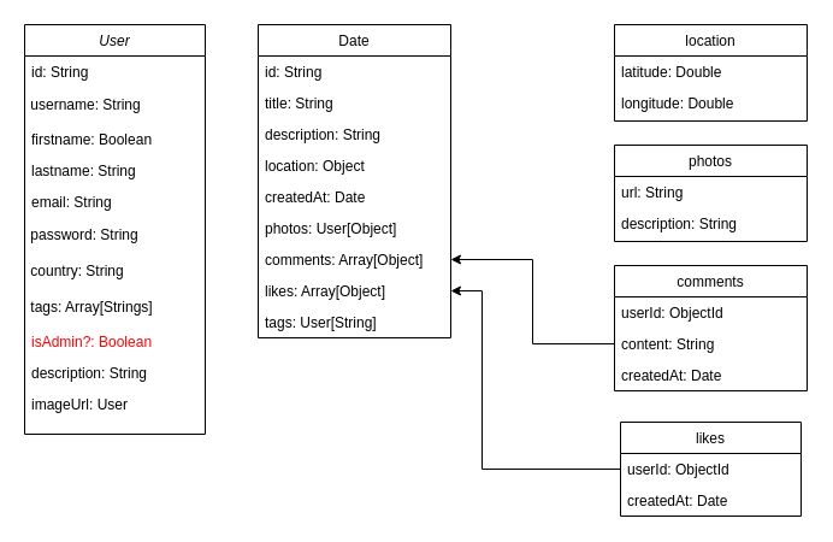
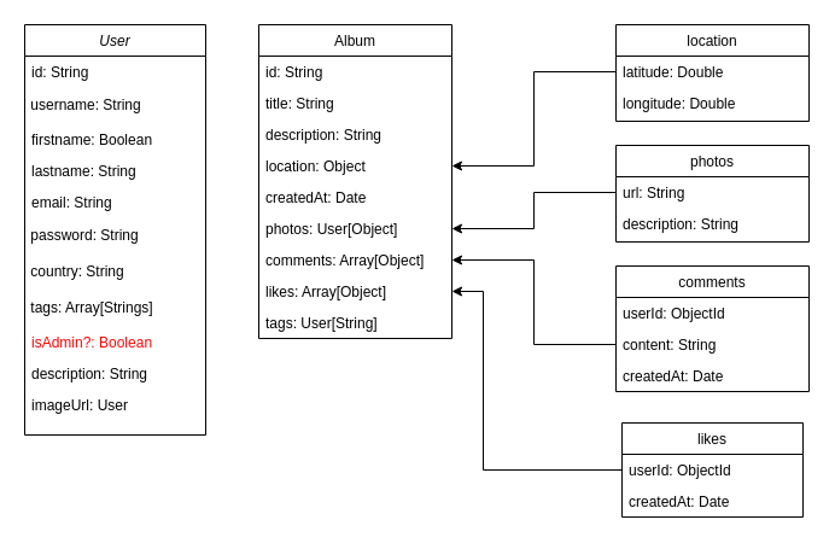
- <mxCell id="14" value="Date" style="swimlane;fontStyle=0;align=center;verticalAlign=top;childLayout=stackLayout;horizontal=1;startSize=26;horizontalStack=0;resizeParent=1;resizeLast=0;collapsible=1;marginBottom=0;rounded=0;shadow=0;strokeWidth=1;" parent="1" vertex="1"><mxGeometry x="214" y="20" width="160" height="260" as="geometry"><mxRectangle x="550" y="140" width="160" height="26" as="alternateBounds" /></mxGeometry></mxCell>
+ <mxCell id="14" value="Album" style="swimlane;fontStyle=0;align=center;verticalAlign=top;childLayout=stackLayout;horizontal=1;startSize=26;horizontalStack=0;resizeParent=1;resizeLast=0;collapsible=1;marginBottom=0;rounded=0;shadow=0;strokeWidth=1;" parent="1" vertex="1"><mxGeometry x="214" y="20" width="160" height="260" as="geometry"><mxRectangle x="550" y="140" width="160" height="26" as="alternateBounds" /></mxGeometry></mxCell>
+ <mxCell id="27" style="edgeStyle=orthogonalEdgeStyle;rounded=0;orthogonalLoop=1;jettySize=auto;html=1;exitX=0;exitY=0.5;exitDx=0;exitDy=0;entryX=1;entryY=0.5;entryDx=0;entryDy=0;" parent="1" source="25" target="18" edge="1"><mxGeometry relative="1" as="geometry" /></mxCell>
+ <mxCell id="31" style="edgeStyle=orthogonalEdgeStyle;rounded=0;orthogonalLoop=1;jettySize=auto;html=1;exitX=0;exitY=0.5;exitDx=0;exitDy=0;entryX=1;entryY=0.5;entryDx=0;entryDy=0;" parent="1" source="29" target="20" edge="1"><mxGeometry relative="1" as="geometry" /></mxCell>
